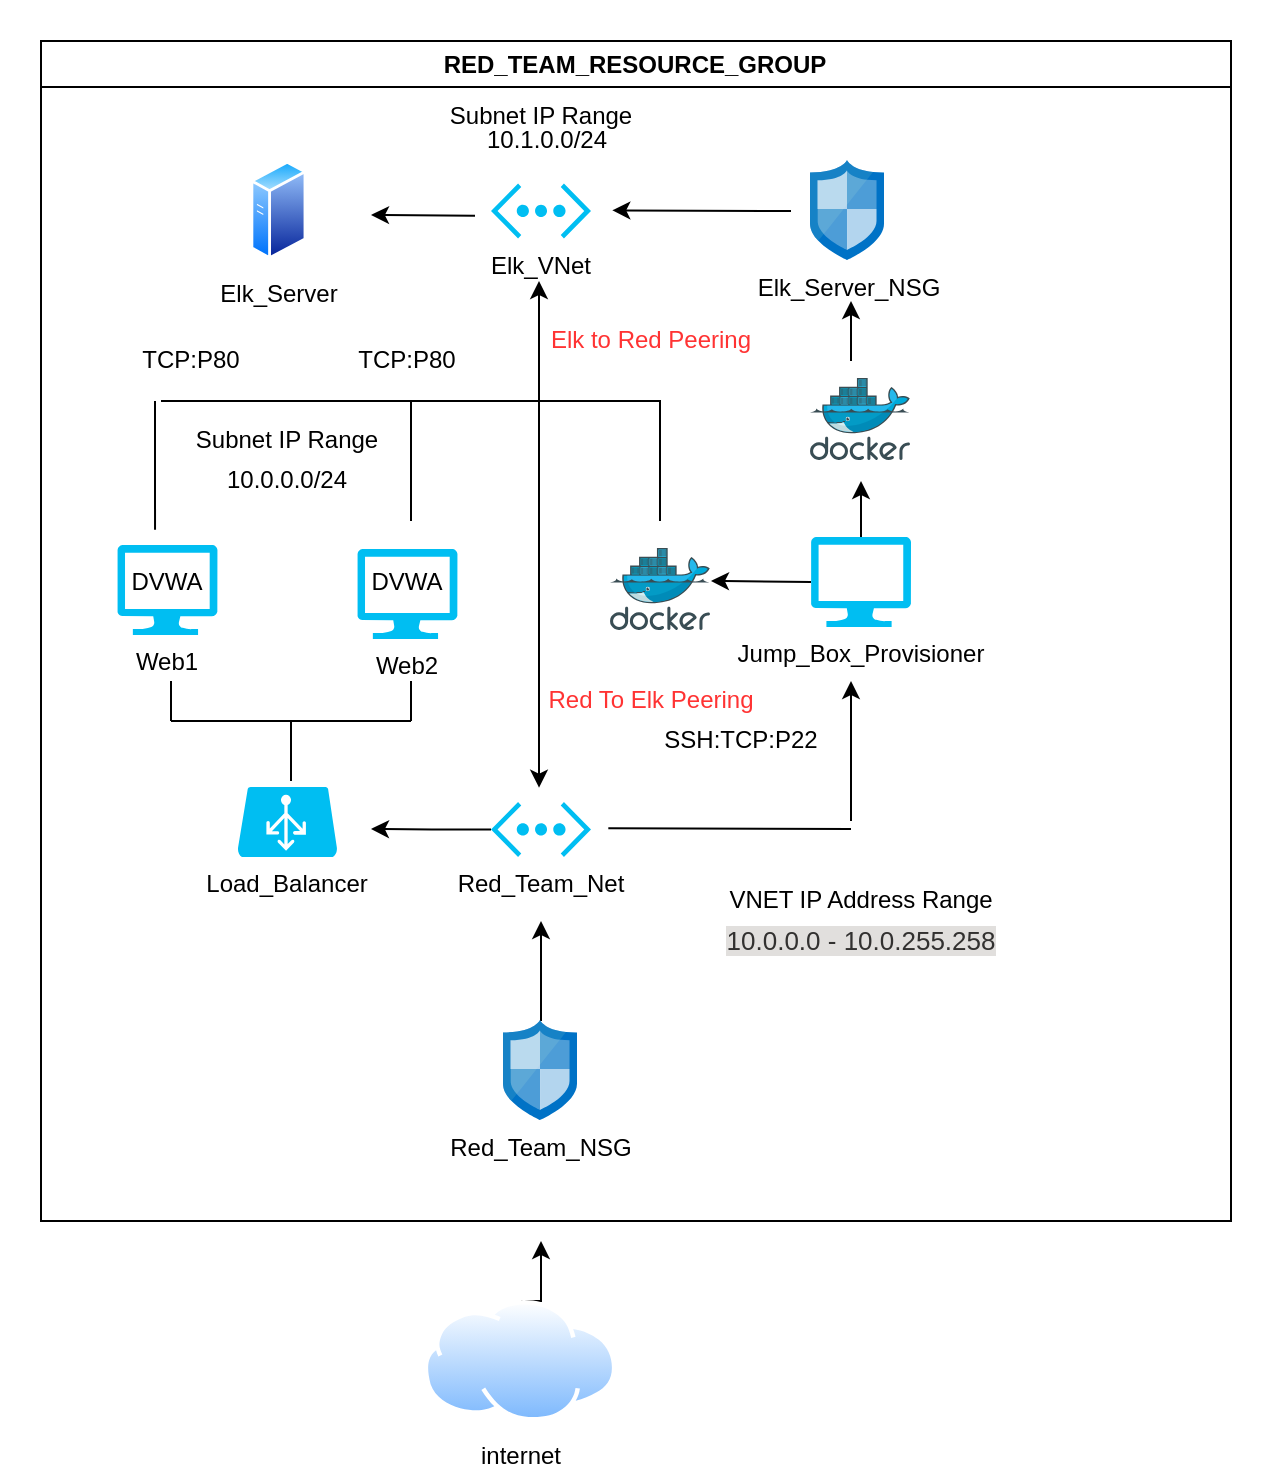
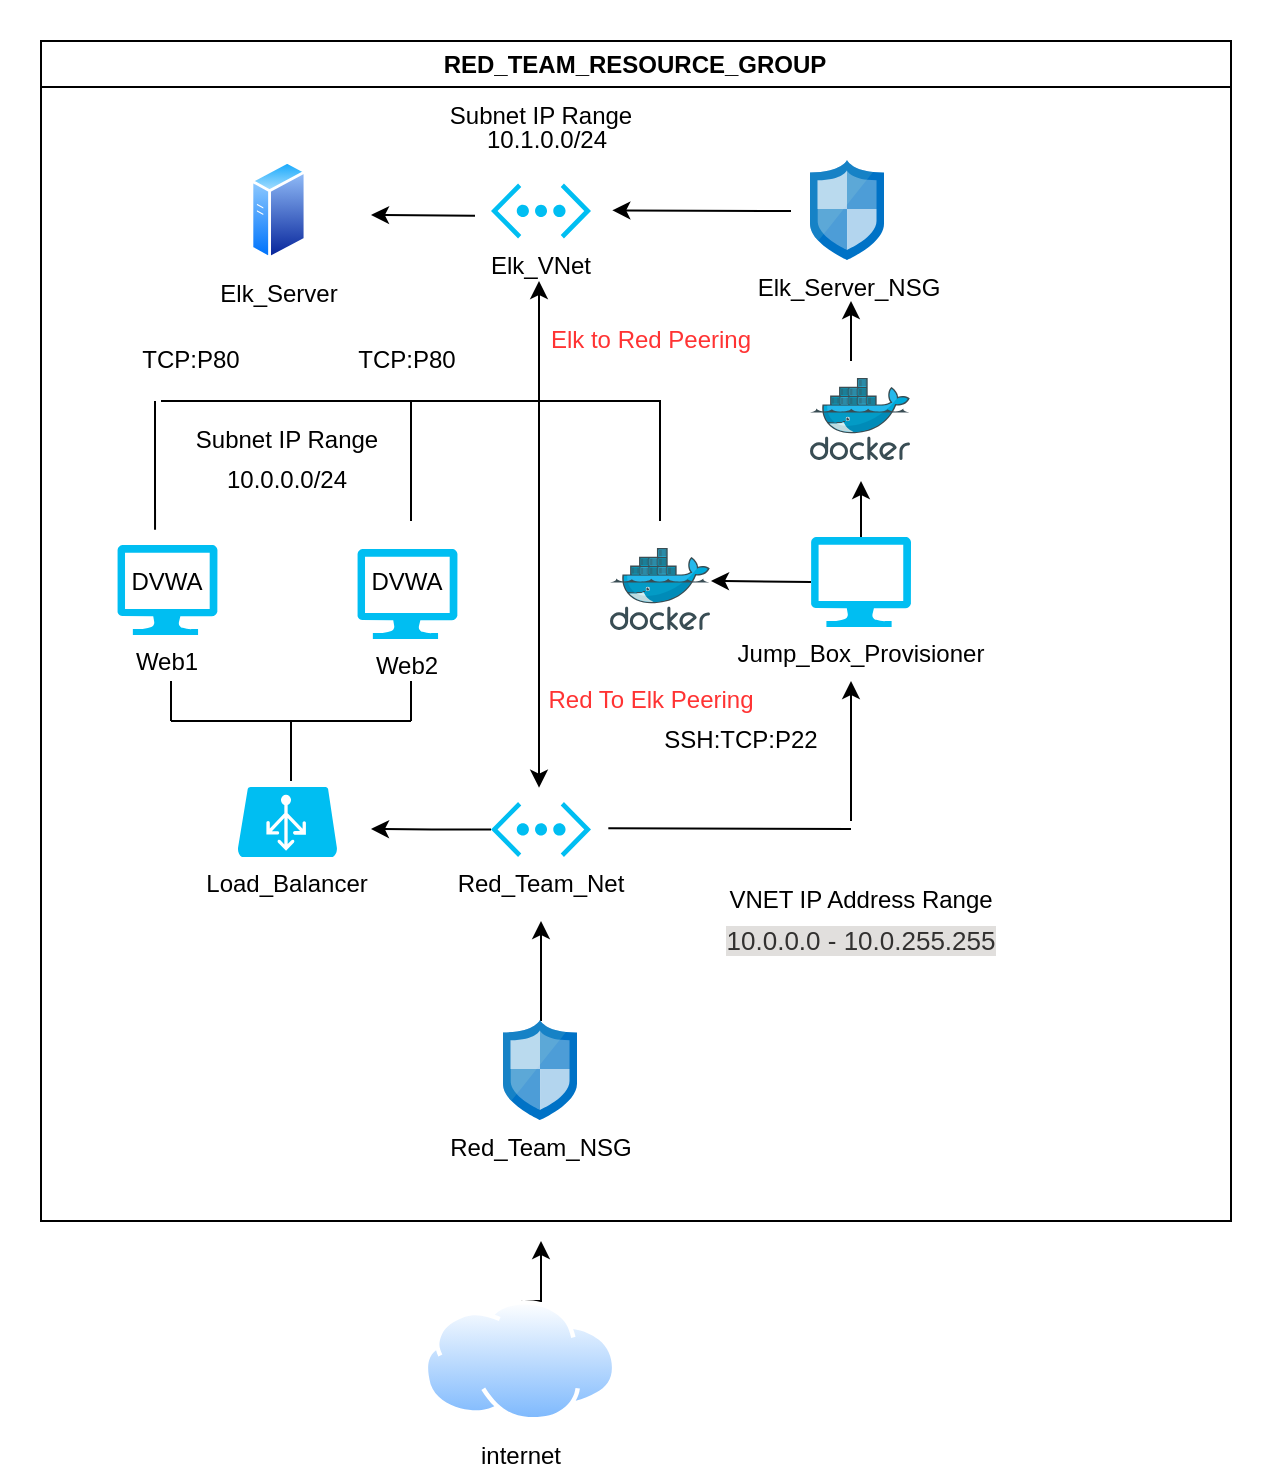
- <mxCell id="22" value="&lt;span style=&quot;color: rgb(50 , 49 , 48) ; font-family: &amp;#34;az_ea_font&amp;#34; , &amp;#34;segoe ui&amp;#34; , &amp;#34;az_font&amp;#34; , , , &amp;#34;blinkmacsystemfont&amp;#34; , &amp;#34;roboto&amp;#34; , &amp;#34;oxygen&amp;#34; , &amp;#34;ubuntu&amp;#34; , &amp;#34;cantarell&amp;#34; , &amp;#34;open sans&amp;#34; , &amp;#34;helvetica neue&amp;#34; , sans-serif ; font-size: 13px ; text-align: left ; background-color: rgb(225 , 223 , 221)&quot;&gt;10.0.0.0 - 10.0.255.258&lt;/span&gt;" style="text;html=1;align=center;verticalAlign=middle;resizable=0;points=[];autosize=1;strokeColor=none;fillColor=none;" parent="6" vertex="1"><mxGeometry x="335" y="440" width="150" height="20" as="geometry" /></mxCell>
+ <mxCell id="22" value="&lt;span style=&quot;color: rgb(50 , 49 , 48) ; font-family: &amp;#34;az_ea_font&amp;#34; , &amp;#34;segoe ui&amp;#34; , &amp;#34;az_font&amp;#34; , , , &amp;#34;blinkmacsystemfont&amp;#34; , &amp;#34;roboto&amp;#34; , &amp;#34;oxygen&amp;#34; , &amp;#34;ubuntu&amp;#34; , &amp;#34;cantarell&amp;#34; , &amp;#34;open sans&amp;#34; , &amp;#34;helvetica neue&amp;#34; , sans-serif ; font-size: 13px ; text-align: left ; background-color: rgb(225 , 223 , 221)&quot;&gt;10.0.0.0 - 10.0.255.255&lt;/span&gt;" style="text;html=1;align=center;verticalAlign=middle;resizable=0;points=[];autosize=1;strokeColor=none;fillColor=none;" parent="6" vertex="1"><mxGeometry x="335" y="440" width="150" height="20" as="geometry" /></mxCell>
